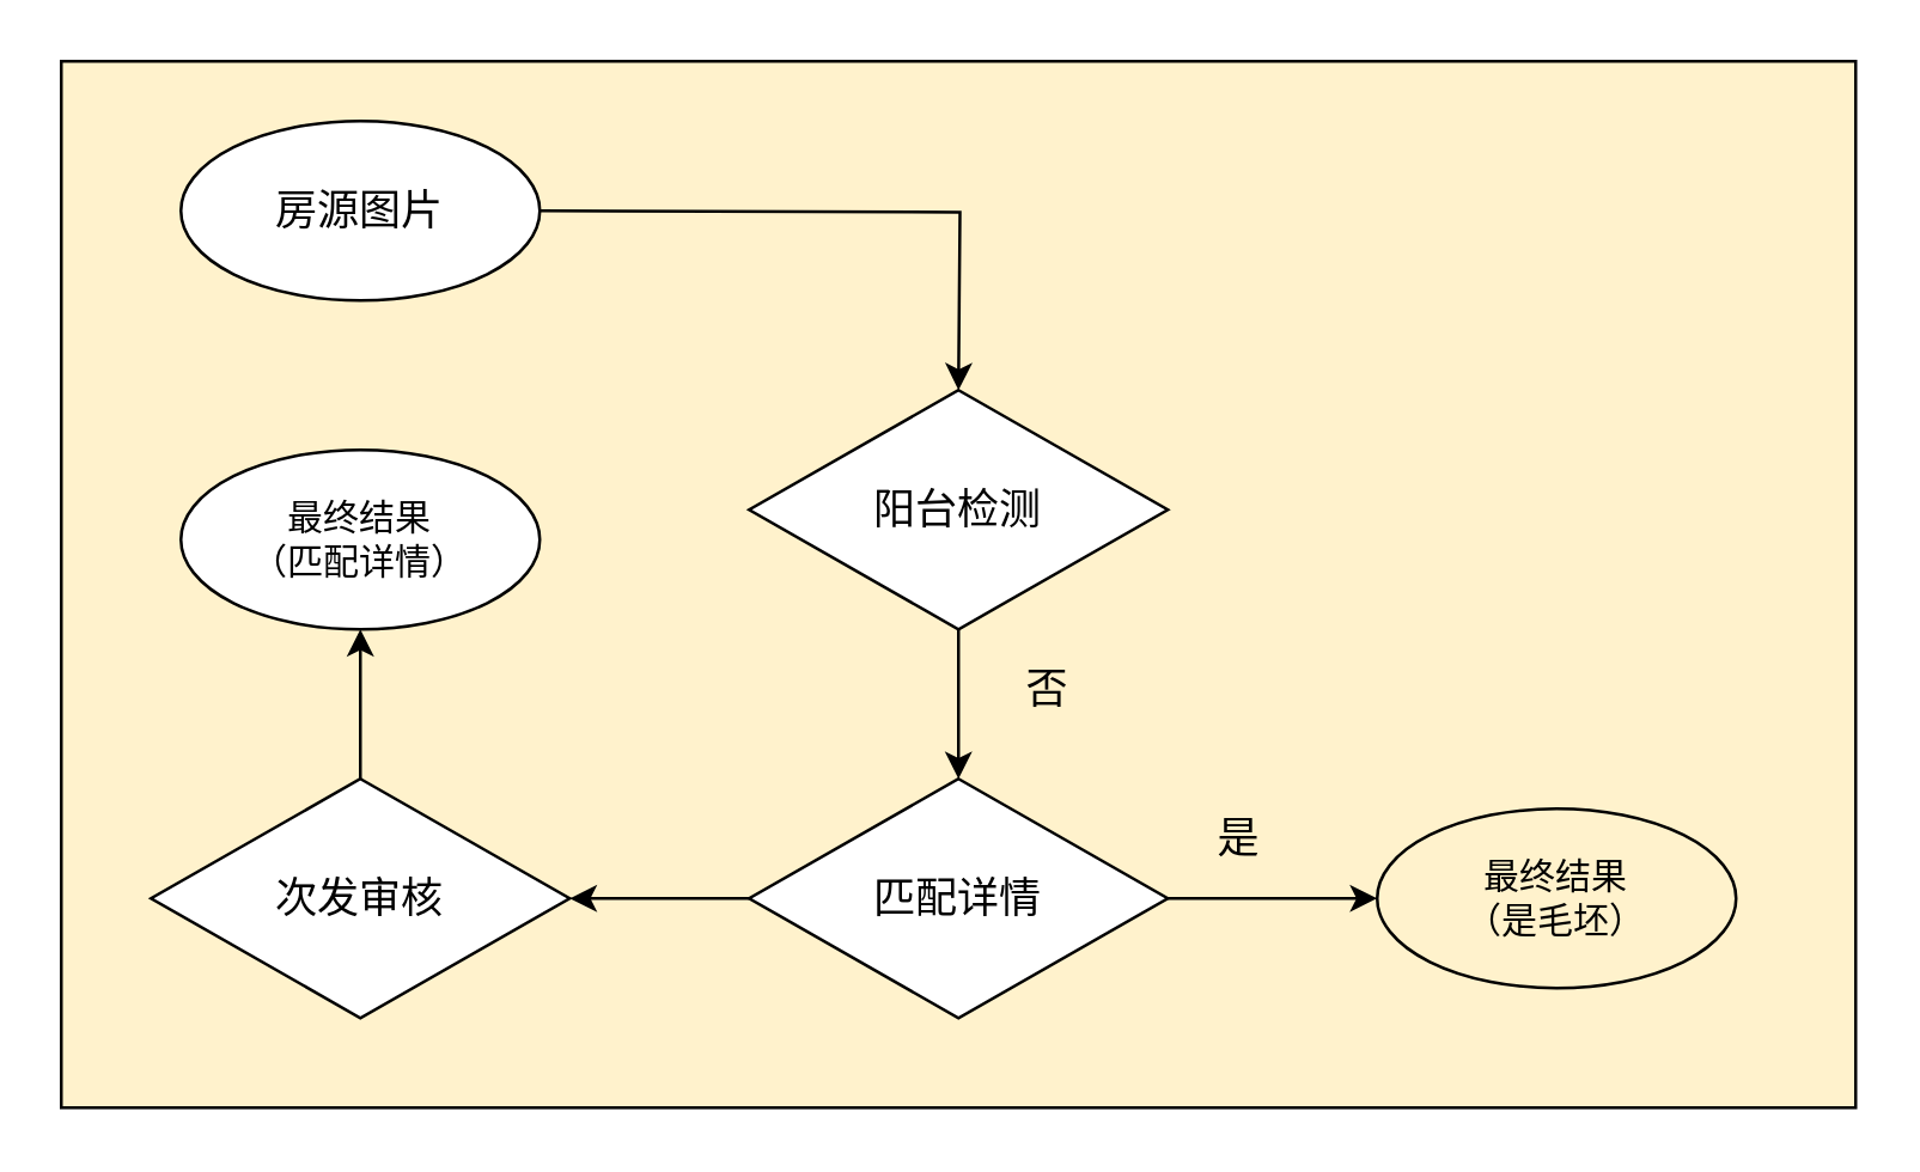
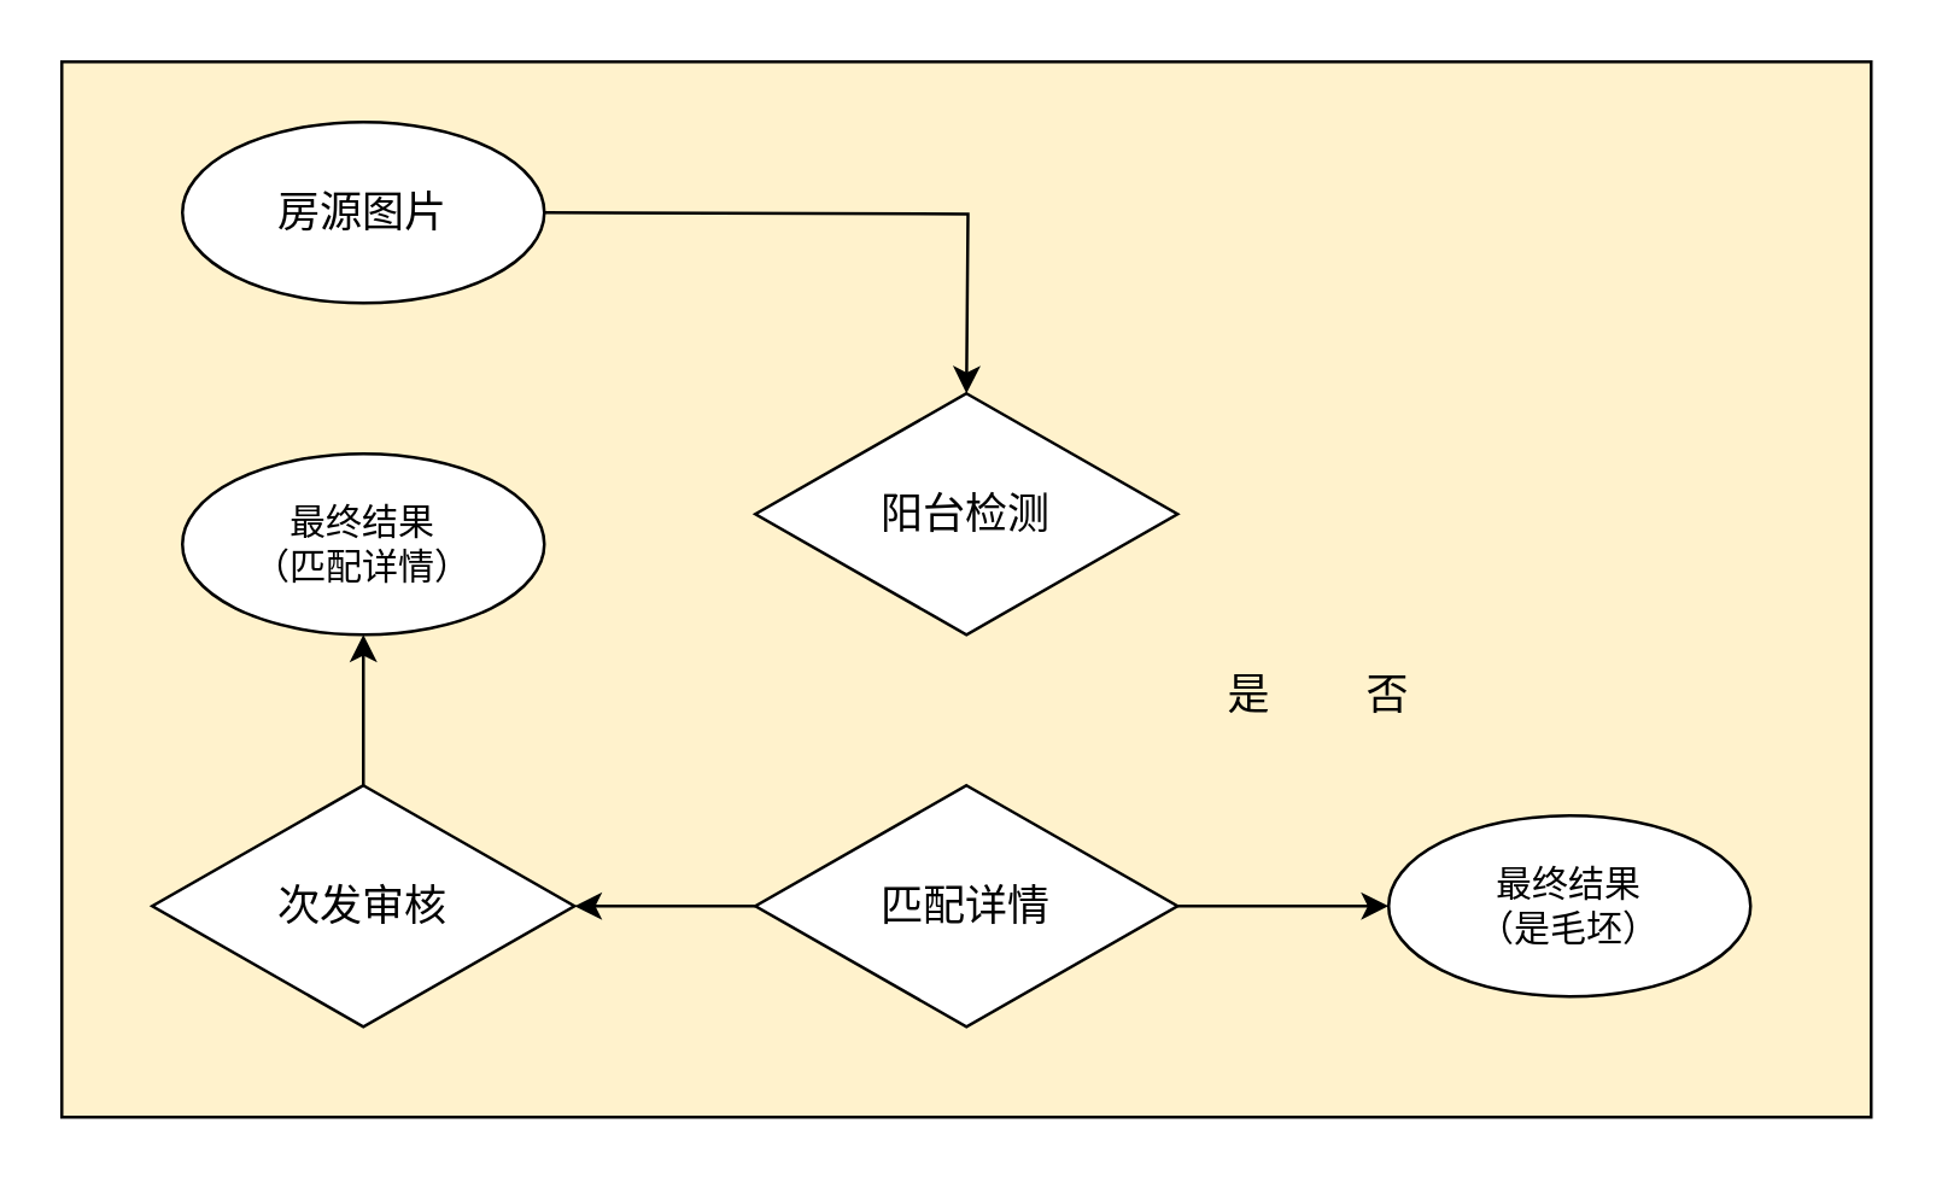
- <mxCell id="10" value="&lt;font style=&quot;font-size: 14px&quot;&gt;否&lt;/font&gt;" style="text;html=1;strokeColor=none;fillColor=none;align=center;verticalAlign=middle;whiteSpace=wrap;rounded=0;" vertex="1" parent="1"><mxGeometry x="330" y="220" width="40" height="20" as="geometry" /></mxCell>
+ <mxCell id="10" value="&lt;font style=&quot;font-size: 14px&quot;&gt;否&lt;/font&gt;" style="text;html=1;strokeColor=none;fillColor=none;align=center;verticalAlign=middle;whiteSpace=wrap;rounded=0;" vertex="1" parent="1"><mxGeometry x="440" y="220" width="40" height="20" as="geometry" /></mxCell>
- <mxCell id="4" value="" style="edgeStyle=orthogonalEdgeStyle;rounded=0;orthogonalLoop=1;jettySize=auto;html=1;" edge="1" parent="1" source="5" target="8"><mxGeometry relative="1" as="geometry" /></mxCell>
- <mxCell id="9" value="&lt;font style=&quot;font-size: 14px&quot;&gt;是&lt;/font&gt;" style="text;html=1;strokeColor=none;fillColor=none;align=center;verticalAlign=middle;whiteSpace=wrap;rounded=0;" vertex="1" parent="1"><mxGeometry x="394" y="270" width="40" height="20" as="geometry" /></mxCell>
+ <mxCell id="9" value="&lt;font style=&quot;font-size: 14px&quot;&gt;是&lt;/font&gt;" style="text;html=1;strokeColor=none;fillColor=none;align=center;verticalAlign=middle;whiteSpace=wrap;rounded=0;" vertex="1" parent="1"><mxGeometry x="394" y="220" width="40" height="20" as="geometry" /></mxCell>
- <mxCell id="11" value="最终结果&lt;br&gt;（是毛坯）" style="ellipse;whiteSpace=wrap;html=1;fillColor=#fff2cc;" vertex="1" parent="1"><mxGeometry x="460" y="270" width="120" height="60" as="geometry" /></mxCell>
+ <mxCell id="11" value="最终结果&lt;br&gt;（是毛坯）" style="ellipse;whiteSpace=wrap;html=1;" vertex="1" parent="1"><mxGeometry x="460" y="270" width="120" height="60" as="geometry" /></mxCell>
